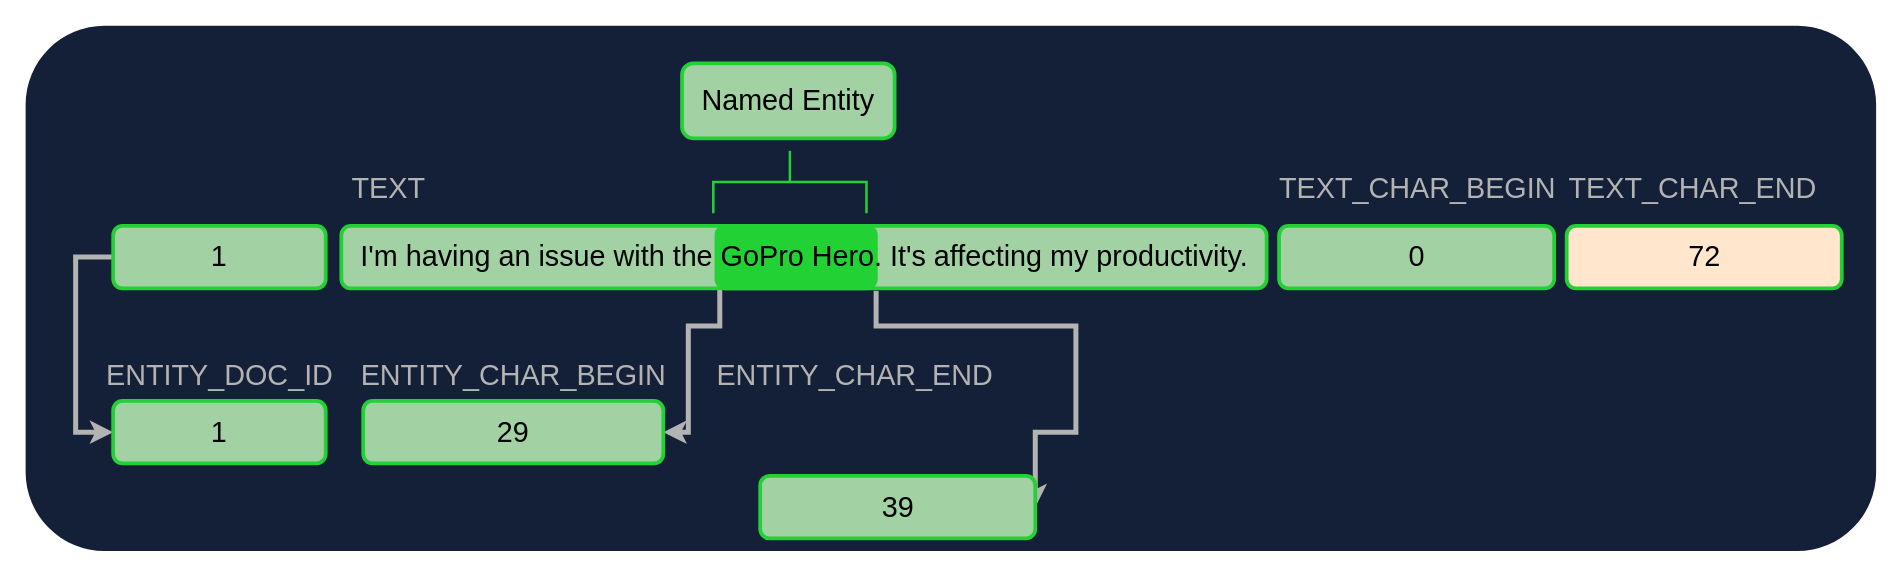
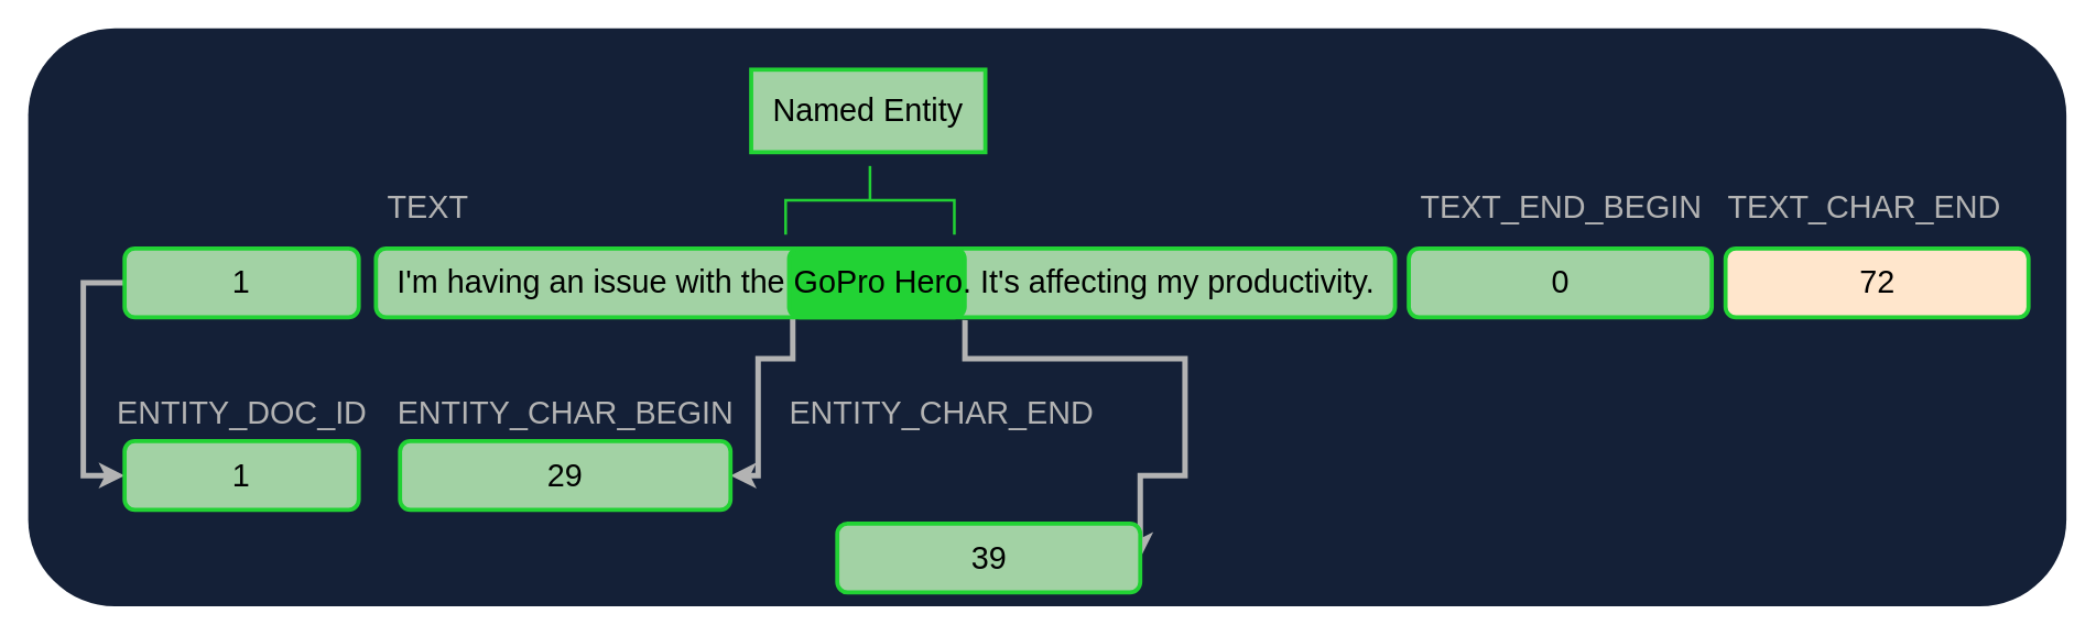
- <mxCell id="11" value="&lt;font style=&quot;font-size: 23px;&quot;&gt;Named Entity&lt;/font&gt;" style="rounded=1;whiteSpace=wrap;html=1;strokeColor=#22D234;strokeWidth=3;align=center;verticalAlign=middle;fontFamily=Helvetica;fontSize=12;fontColor=default;fillColor=#A2D2A4;" vertex="1" parent="1"><mxGeometry x="545" y="50" width="170" height="60" as="geometry" /></mxCell>
+ <mxCell id="11" value="&lt;font style=&quot;font-size: 23px;&quot;&gt;Named Entity&lt;/font&gt;" style="whiteSpace=wrap;html=1;strokeColor=#22D234;strokeWidth=3;align=center;verticalAlign=middle;fontFamily=Helvetica;fontSize=12;fontColor=default;fillColor=#A2D2A4;rounded=0;" vertex="1" parent="1"><mxGeometry x="545" y="50" width="170" height="60" as="geometry" /></mxCell>
- <mxCell id="13" value="TEXT_CHAR_BEGIN" style="text;html=1;align=center;verticalAlign=middle;resizable=0;points=[];autosize=1;strokeColor=none;fillColor=none;fontFamily=Helvetica;fontSize=23;fontColor=#B3B3B3;" vertex="1" parent="1"><mxGeometry x="1012.5" y="130" width="240" height="40" as="geometry" /></mxCell>
+ <mxCell id="13" value="TEXT_END_BEGIN" style="text;html=1;align=center;verticalAlign=middle;resizable=0;points=[];autosize=1;strokeColor=none;fillColor=none;fontFamily=Helvetica;fontSize=23;fontColor=#B3B3B3;" vertex="1" parent="1"><mxGeometry x="1012.5" y="130" width="240" height="40" as="geometry" /></mxCell>
